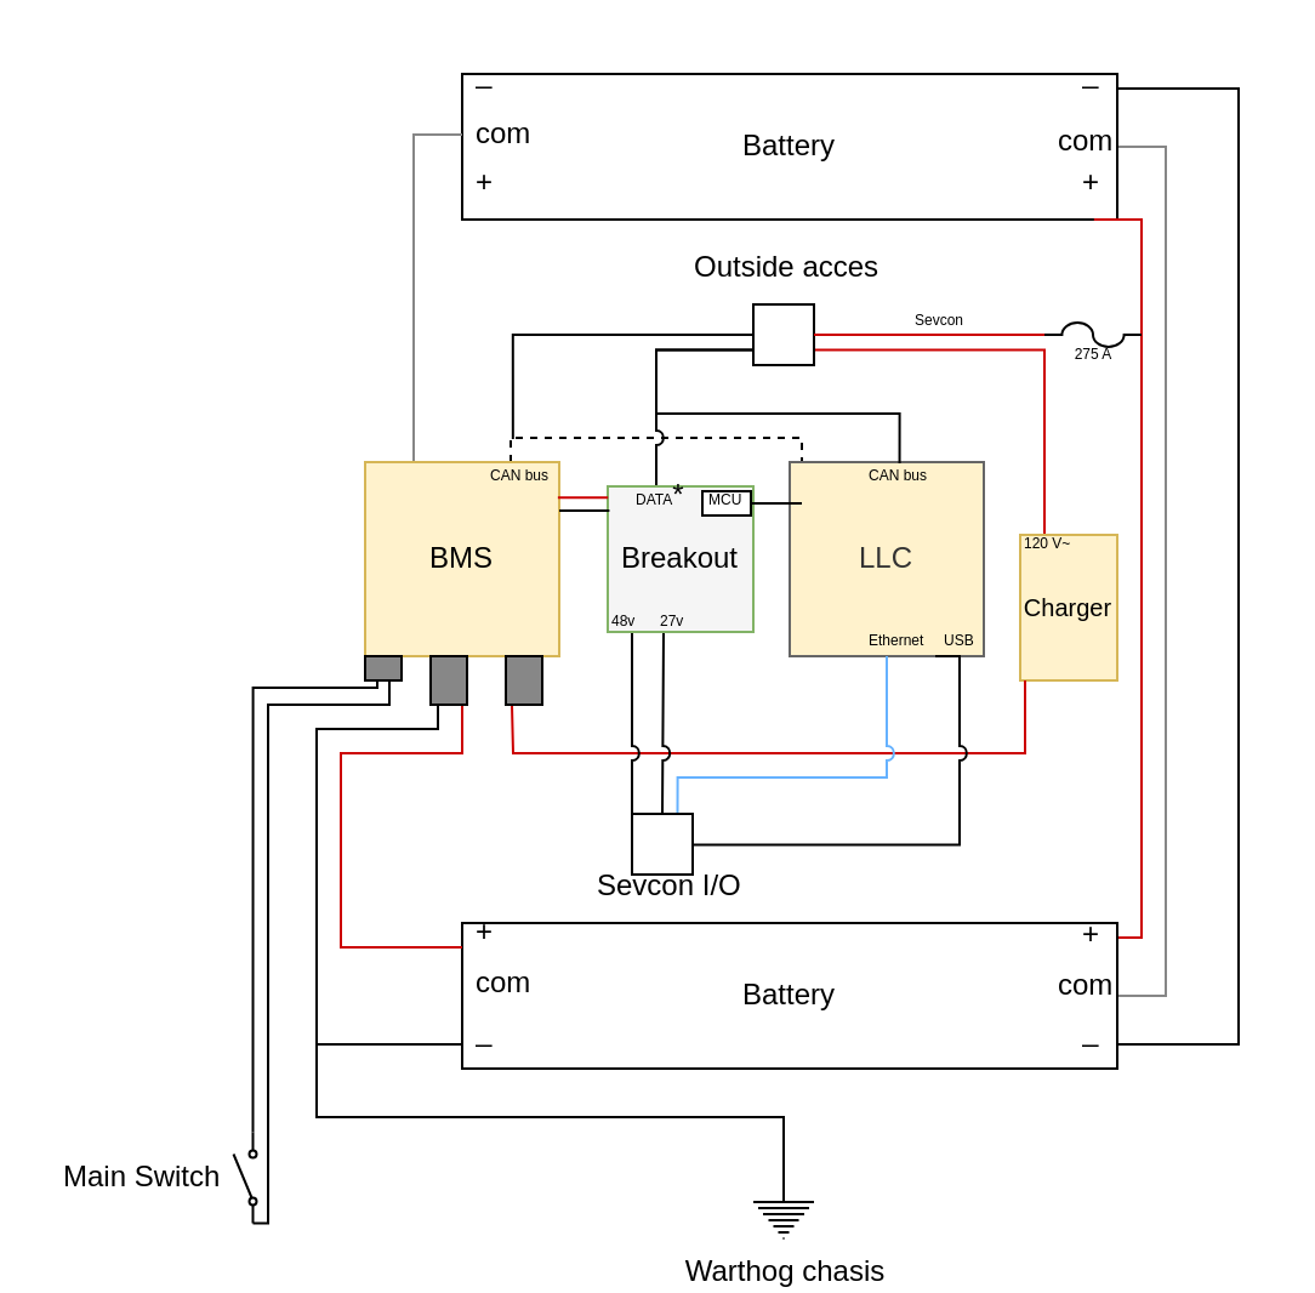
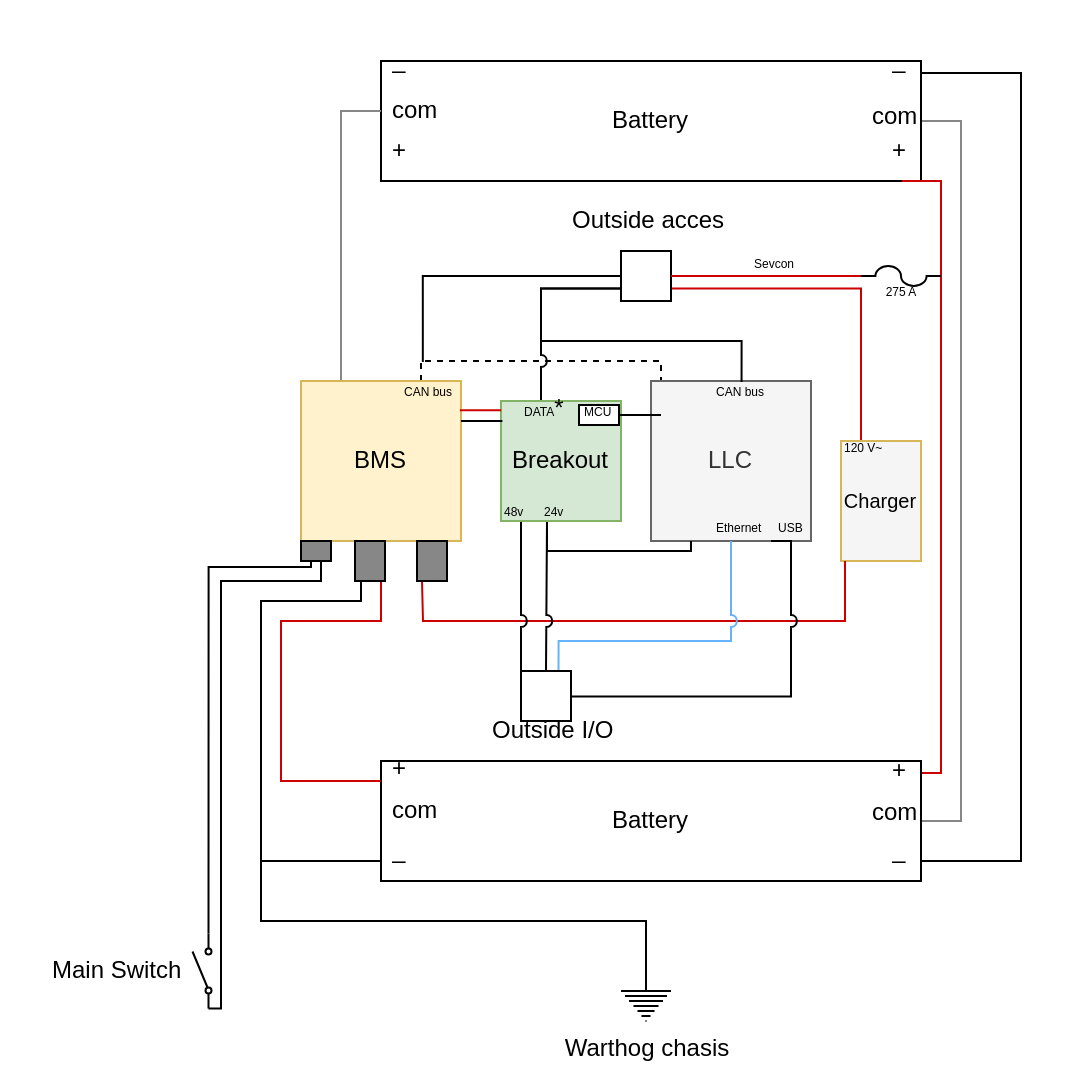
- <mxCell id="40" value="Breakout" style="whiteSpace=wrap;html=1;aspect=fixed;fillColor=#f5f5f5;strokeColor=#82b366;" vertex="1" parent="1"><mxGeometry x="250" y="200" width="60" height="60" as="geometry" /></mxCell>
+ <mxCell id="40" value="Breakout" style="whiteSpace=wrap;html=1;aspect=fixed;fillColor=#d5e8d4;strokeColor=#82b366;" vertex="1" parent="1"><mxGeometry x="250" y="200" width="60" height="60" as="geometry" /></mxCell>
- <mxCell id="24" value="LLC" style="whiteSpace=wrap;html=1;aspect=fixed;fillColor=#fff2cc;fontColor=#333333;strokeColor=#666666;" vertex="1" parent="1"><mxGeometry x="325" y="190" width="80" height="80" as="geometry" /></mxCell>
+ <mxCell id="24" value="LLC" style="whiteSpace=wrap;html=1;aspect=fixed;fillColor=#f5f5f5;fontColor=#333333;strokeColor=#666666;" vertex="1" parent="1"><mxGeometry x="325" y="190" width="80" height="80" as="geometry" /></mxCell>
- <mxCell id="26" value="&lt;font style=&quot;font-size: 10px;&quot;&gt;Charger&lt;/font&gt;" style="rounded=0;whiteSpace=wrap;html=1;fillColor=#fff2cc;strokeColor=#d6b656;" vertex="1" parent="1"><mxGeometry x="420" y="220" width="40" height="60" as="geometry" /></mxCell>
+ <mxCell id="26" value="&lt;font style=&quot;font-size: 10px;&quot;&gt;Charger&lt;/font&gt;" style="rounded=0;whiteSpace=wrap;html=1;fillColor=#f5f5f5;strokeColor=#d6b656;" vertex="1" parent="1"><mxGeometry x="420" y="220" width="40" height="60" as="geometry" /></mxCell>
- <mxCell id="53" value="&lt;font style=&quot;font-size: 6px;&quot;&gt;27v&lt;/font&gt;" style="text;whiteSpace=wrap;html=1;" vertex="1" parent="1"><mxGeometry x="270" y="240" width="40" height="40" as="geometry" /></mxCell>
+ <mxCell id="53" value="&lt;font style=&quot;font-size: 6px;&quot;&gt;24v&lt;/font&gt;" style="text;whiteSpace=wrap;html=1;" vertex="1" parent="1"><mxGeometry x="270" y="240" width="40" height="40" as="geometry" /></mxCell>
+ <mxCell id="38" style="edgeStyle=orthogonalEdgeStyle;rounded=0;orthogonalLoop=1;jettySize=auto;html=1;exitX=0.5;exitY=1;exitDx=0;exitDy=0;entryX=0.25;entryY=1;entryDx=0;entryDy=0;endArrow=none;endFill=0;" edge="1" parent="1" source="40" target="24"><mxGeometry relative="1" as="geometry"><Array as="points"><mxPoint x="273" y="260" /><mxPoint x="273" y="275" /><mxPoint x="345" y="275" /></Array></mxGeometry></mxCell>
- <mxCell id="51" value="&lt;div&gt;Sevcon I/O&lt;/div&gt;" style="text;strokeColor=none;fillColor=none;align=left;verticalAlign=middle;spacingLeft=4;spacingRight=4;overflow=hidden;points=[[0,0.5],[1,0.5]];portConstraint=eastwest;rotatable=0;whiteSpace=wrap;html=1;" vertex="1" parent="1"><mxGeometry x="240" y="350" width="125" height="30" as="geometry" /></mxCell>
+ <mxCell id="51" value="&lt;div&gt;Outside I/O&lt;/div&gt;" style="text;strokeColor=none;fillColor=none;align=left;verticalAlign=middle;spacingLeft=4;spacingRight=4;overflow=hidden;points=[[0,0.5],[1,0.5]];portConstraint=eastwest;rotatable=0;whiteSpace=wrap;html=1;" vertex="1" parent="1"><mxGeometry x="240" y="350" width="125" height="30" as="geometry" /></mxCell>
